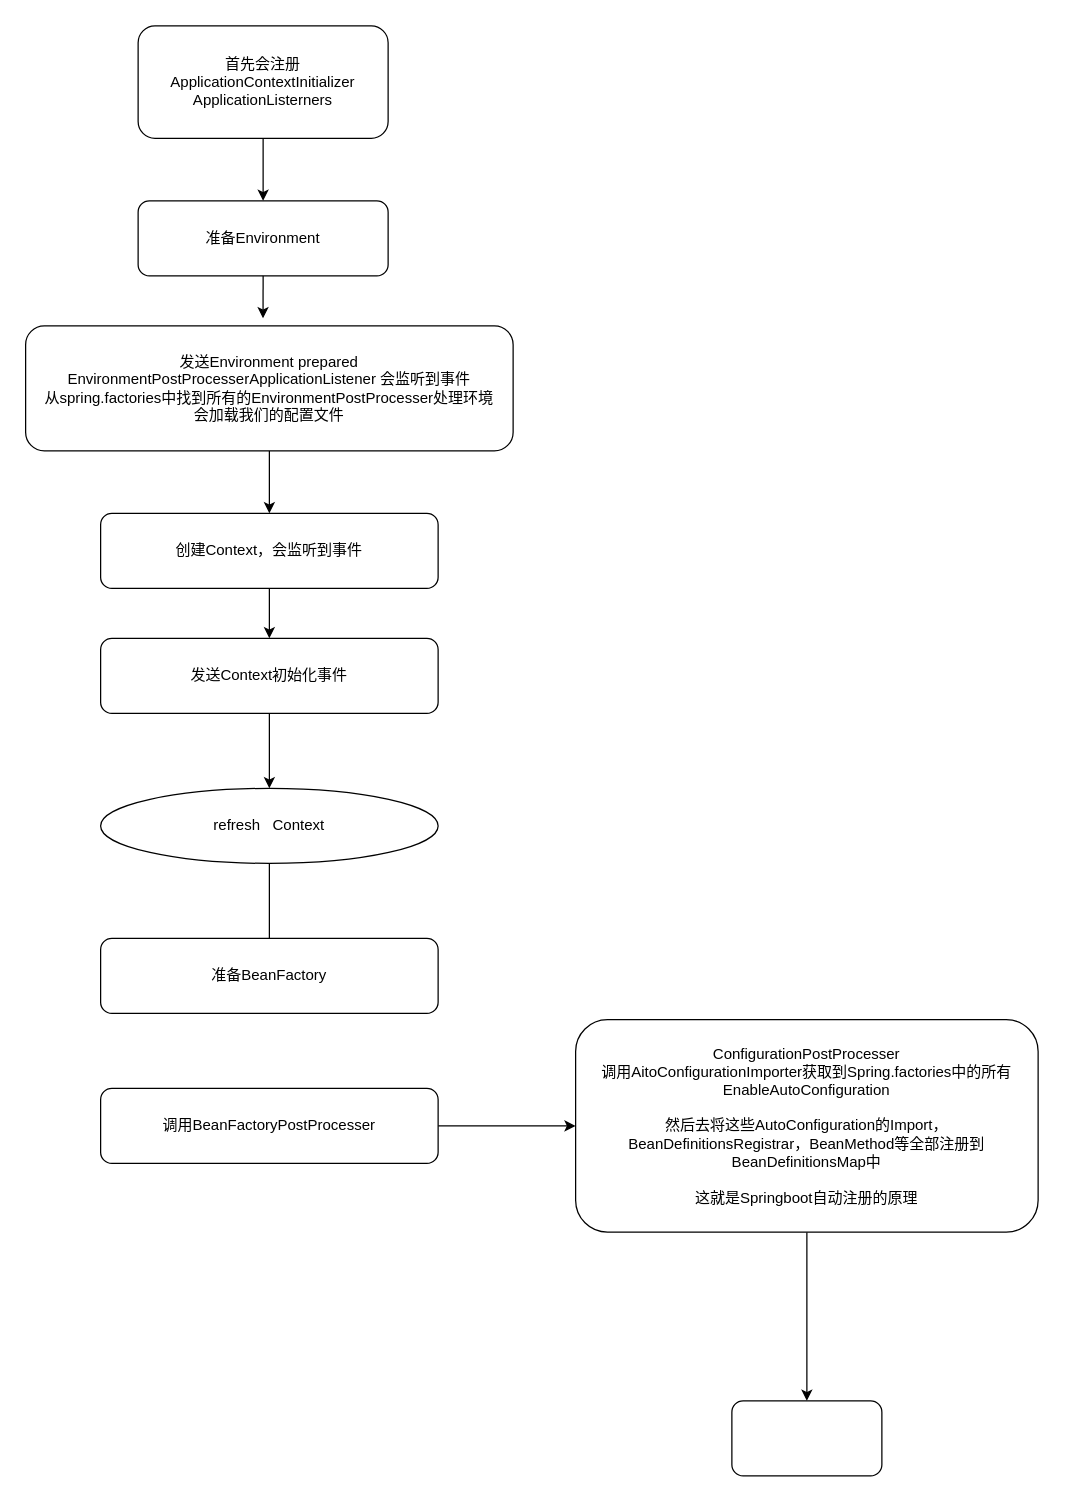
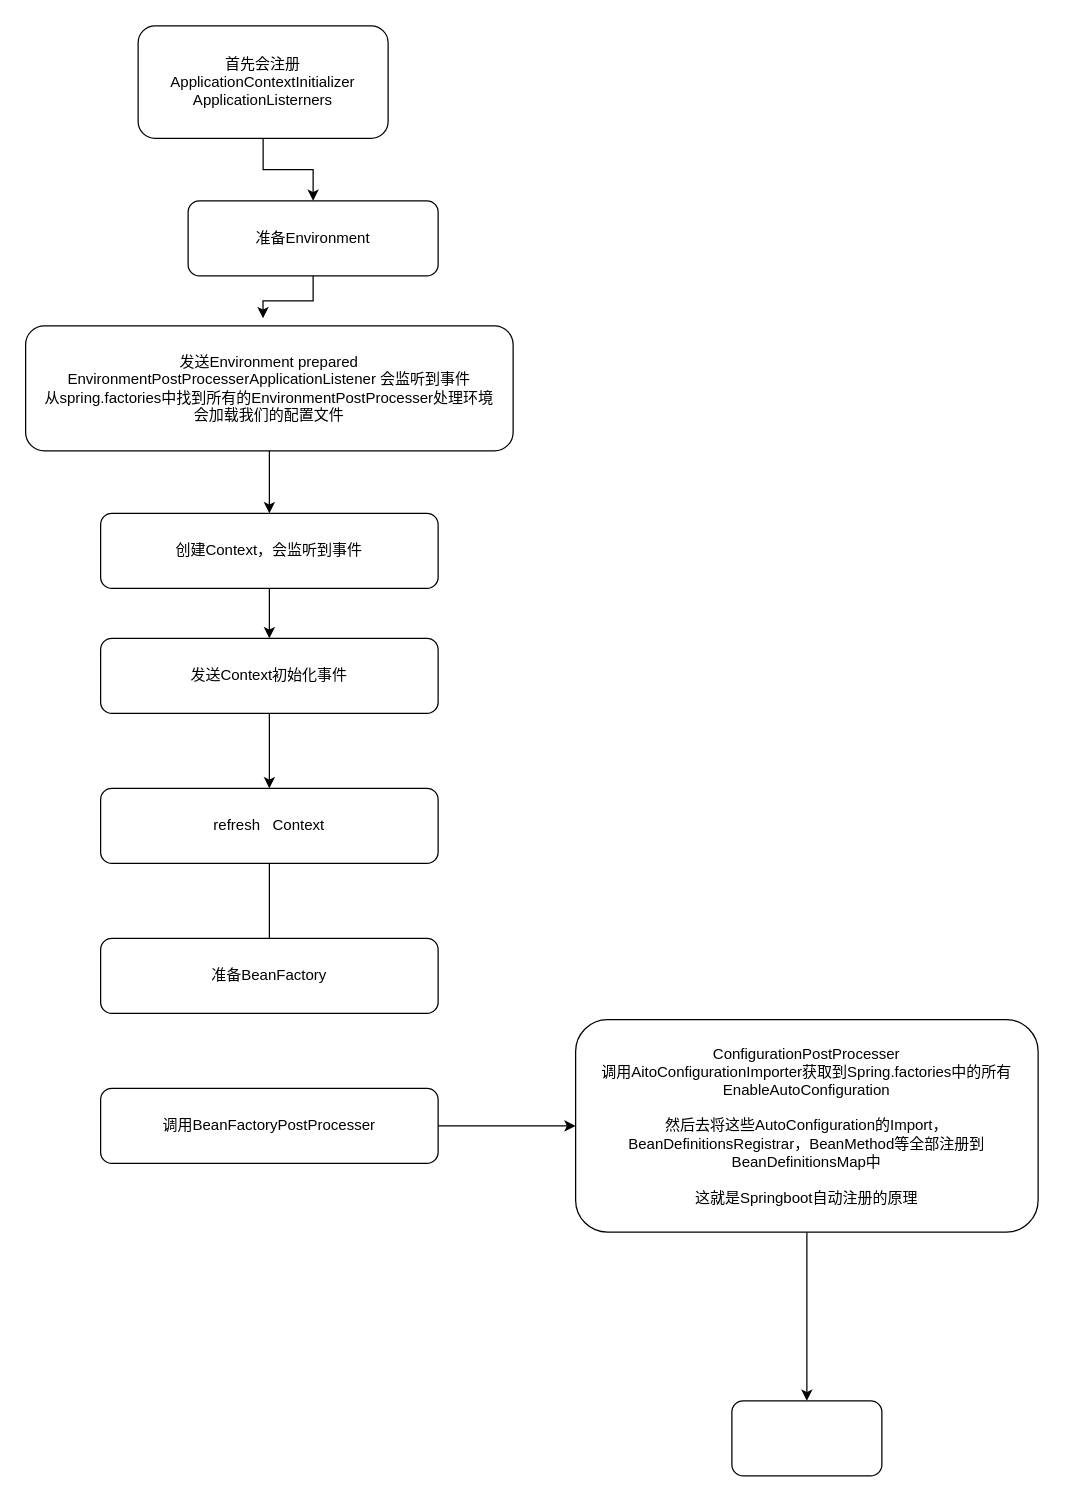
- <mxCell id="4" value="准备Environment" style="rounded=1;whiteSpace=wrap;html=1;" vertex="1" parent="1"><mxGeometry x="110" y="160" width="200" height="60" as="geometry" /></mxCell>
+ <mxCell id="4" value="准备Environment" style="rounded=1;whiteSpace=wrap;html=1;" vertex="1" parent="1"><mxGeometry x="150" y="160" width="200" height="60" as="geometry" /></mxCell>
- <mxCell id="13" value="refresh&amp;nbsp; &amp;nbsp;Context" style="ellipse;whiteSpace=wrap;html=1;" vertex="1" parent="1"><mxGeometry x="80" y="630" width="270" height="60" as="geometry" /></mxCell>
+ <mxCell id="13" value="refresh&amp;nbsp; &amp;nbsp;Context" style="rounded=1;whiteSpace=wrap;html=1;" vertex="1" parent="1"><mxGeometry x="80" y="630" width="270" height="60" as="geometry" /></mxCell>
